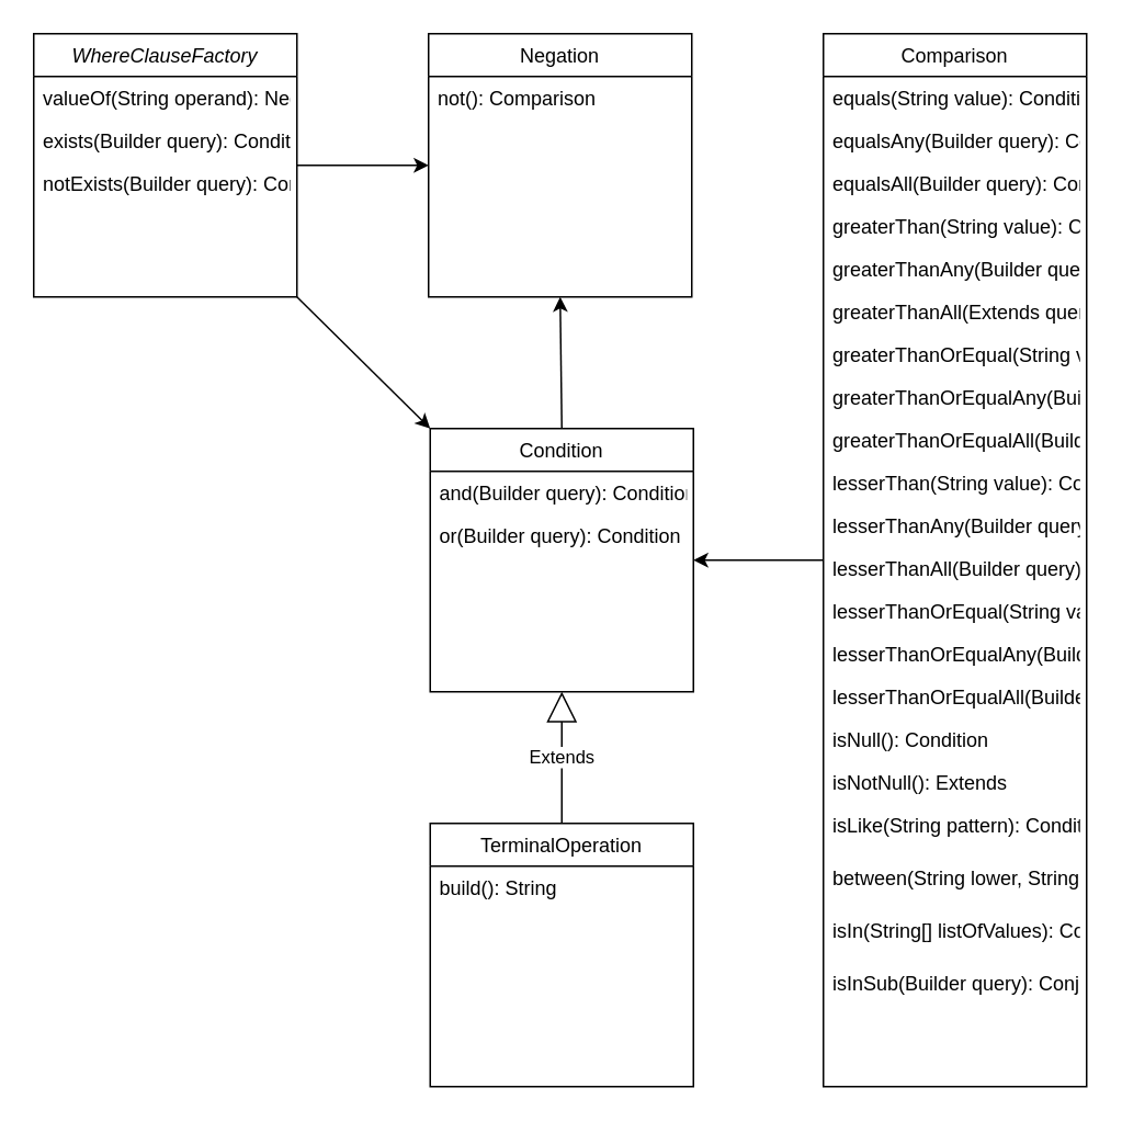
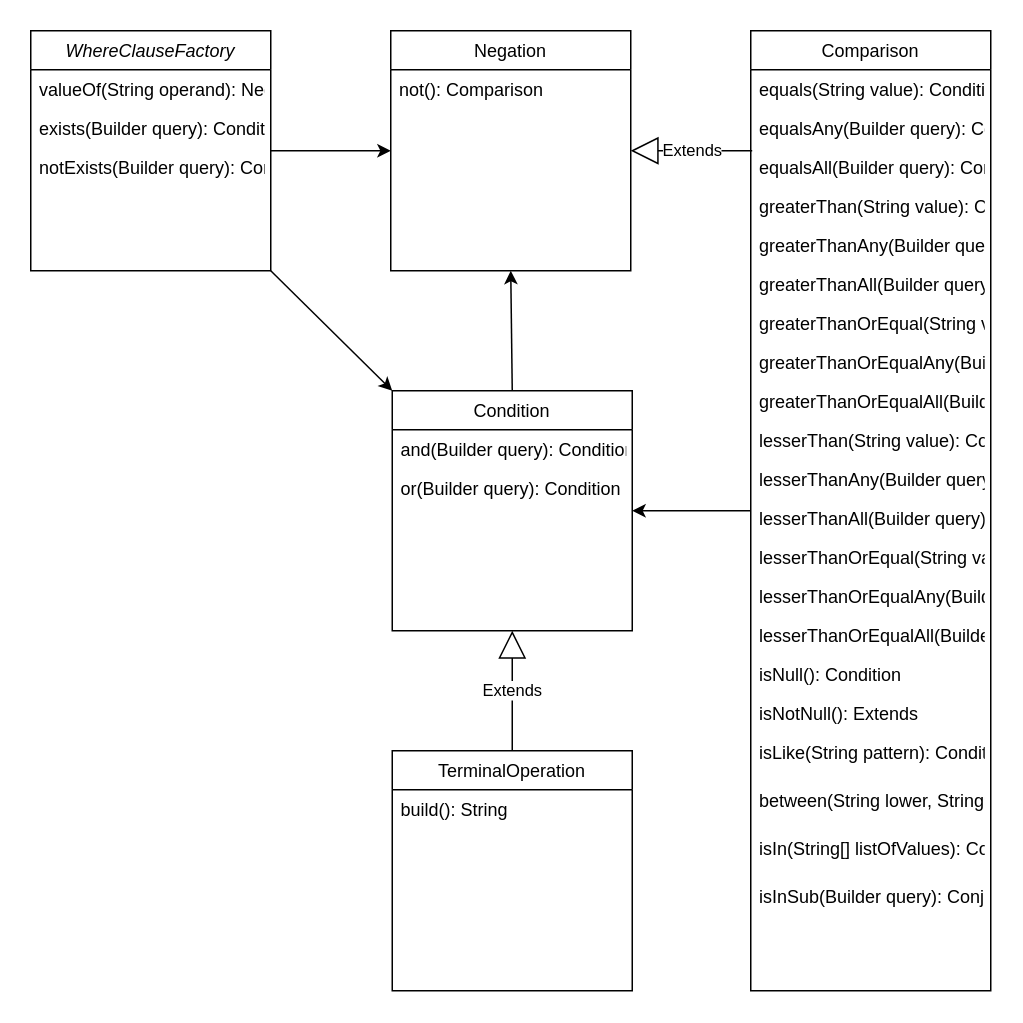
+ <mxCell id="35" value="Extends" style="endArrow=block;endSize=16;endFill=0;html=1;exitX=0.006;exitY=0.077;exitDx=0;exitDy=0;entryX=1;entryY=0.5;entryDx=0;entryDy=0;exitPerimeter=0;" parent="1" source="16" target="9" edge="1"><mxGeometry width="160" relative="1" as="geometry"><mxPoint x="110" y="270" as="sourcePoint" /><mxPoint x="110" y="190" as="targetPoint" /></mxGeometry></mxCell>
- <mxCell id="19" value="greaterThanAll(Extends query): Condition" style="text;align=left;verticalAlign=top;spacingLeft=4;spacingRight=4;overflow=hidden;rotatable=0;points=[[0,0.5],[1,0.5]];portConstraint=eastwest;" vertex="1" parent="13"><mxGeometry y="156" width="160" height="26" as="geometry" /></mxCell>
+ <mxCell id="19" value="greaterThanAll(Builder query): Condition" style="text;align=left;verticalAlign=top;spacingLeft=4;spacingRight=4;overflow=hidden;rotatable=0;points=[[0,0.5],[1,0.5]];portConstraint=eastwest;" vertex="1" parent="13"><mxGeometry y="156" width="160" height="26" as="geometry" /></mxCell>
